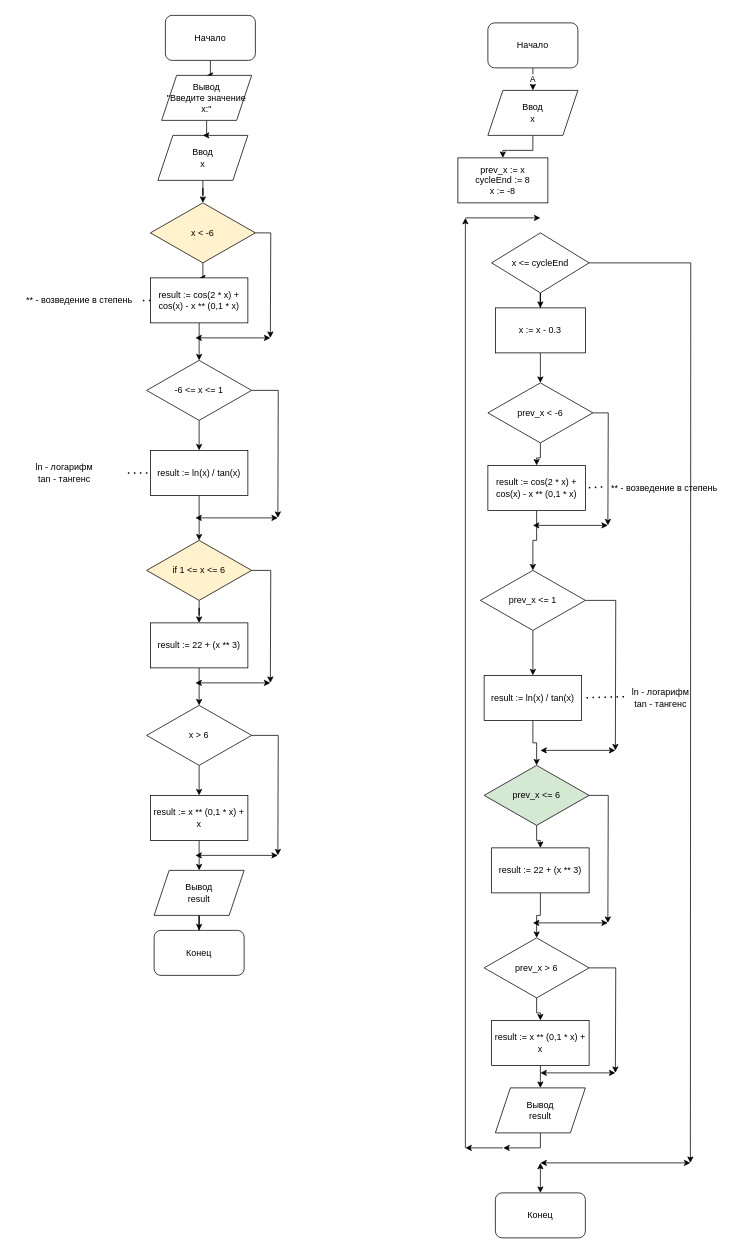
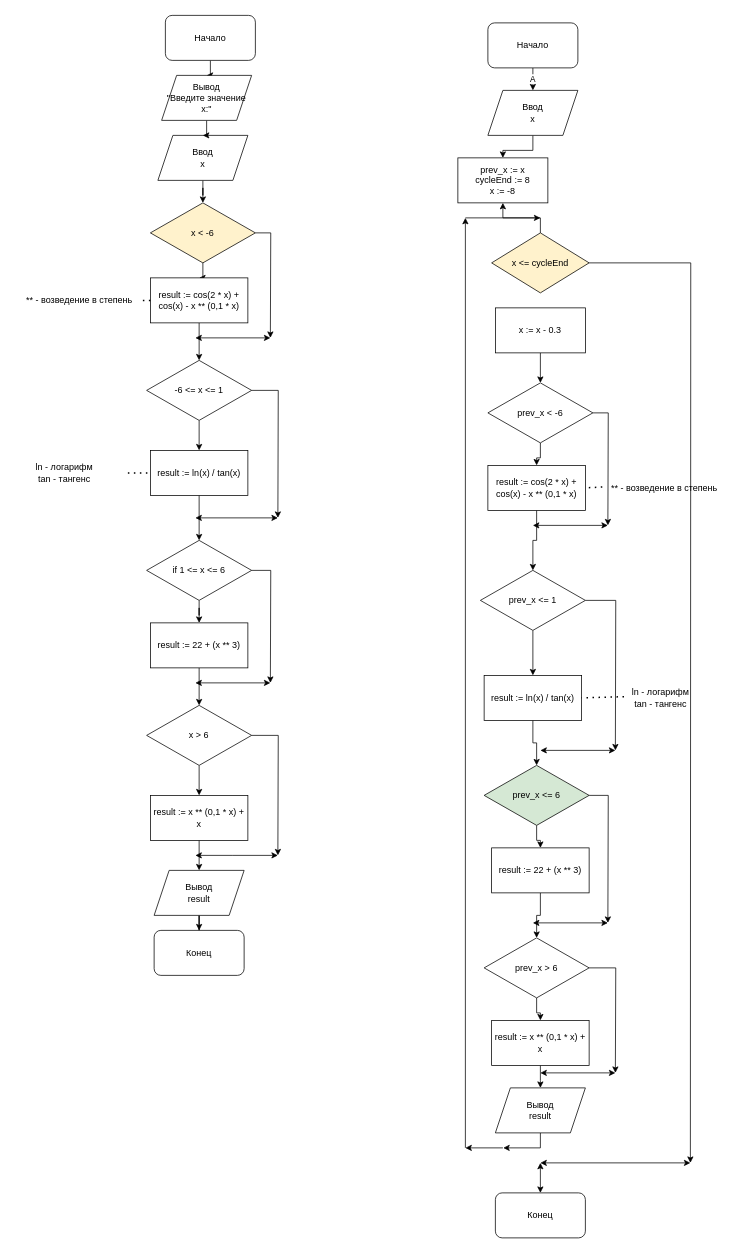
- <mxCell id="67" value="x &amp;lt;= cycleEnd" style="rhombus;whiteSpace=wrap;html=1;" parent="1" vertex="1"><mxGeometry x="655" y="310" width="130" height="80" as="geometry" /></mxCell>
+ <mxCell id="67" value="x &amp;lt;= cycleEnd" style="rhombus;whiteSpace=wrap;html=1;fillColor=#fff2cc;" parent="1" vertex="1"><mxGeometry x="655" y="310" width="130" height="80" as="geometry" /></mxCell>
- <mxCell id="65" style="edgeStyle=orthogonalEdgeStyle;rounded=0;orthogonalLoop=1;jettySize=auto;html=1;" parent="1" source="67" target="69" edge="1"><mxGeometry relative="1" as="geometry" /></mxCell>
+ <mxCell id="65" style="edgeStyle=orthogonalEdgeStyle;rounded=0;orthogonalLoop=1;jettySize=auto;html=1;" parent="1" source="67" target="64" edge="1"><mxGeometry relative="1" as="geometry" /></mxCell>
- <mxCell id="14" value="if 1 &amp;lt;= x &amp;lt;= 6" style="rhombus;whiteSpace=wrap;html=1;fillColor=#fff2cc;" parent="1" vertex="1"><mxGeometry x="195" y="720" width="140" height="80" as="geometry" /></mxCell>
+ <mxCell id="14" value="if 1 &amp;lt;= x &amp;lt;= 6" style="rhombus;whiteSpace=wrap;html=1;" parent="1" vertex="1"><mxGeometry x="195" y="720" width="140" height="80" as="geometry" /></mxCell>
